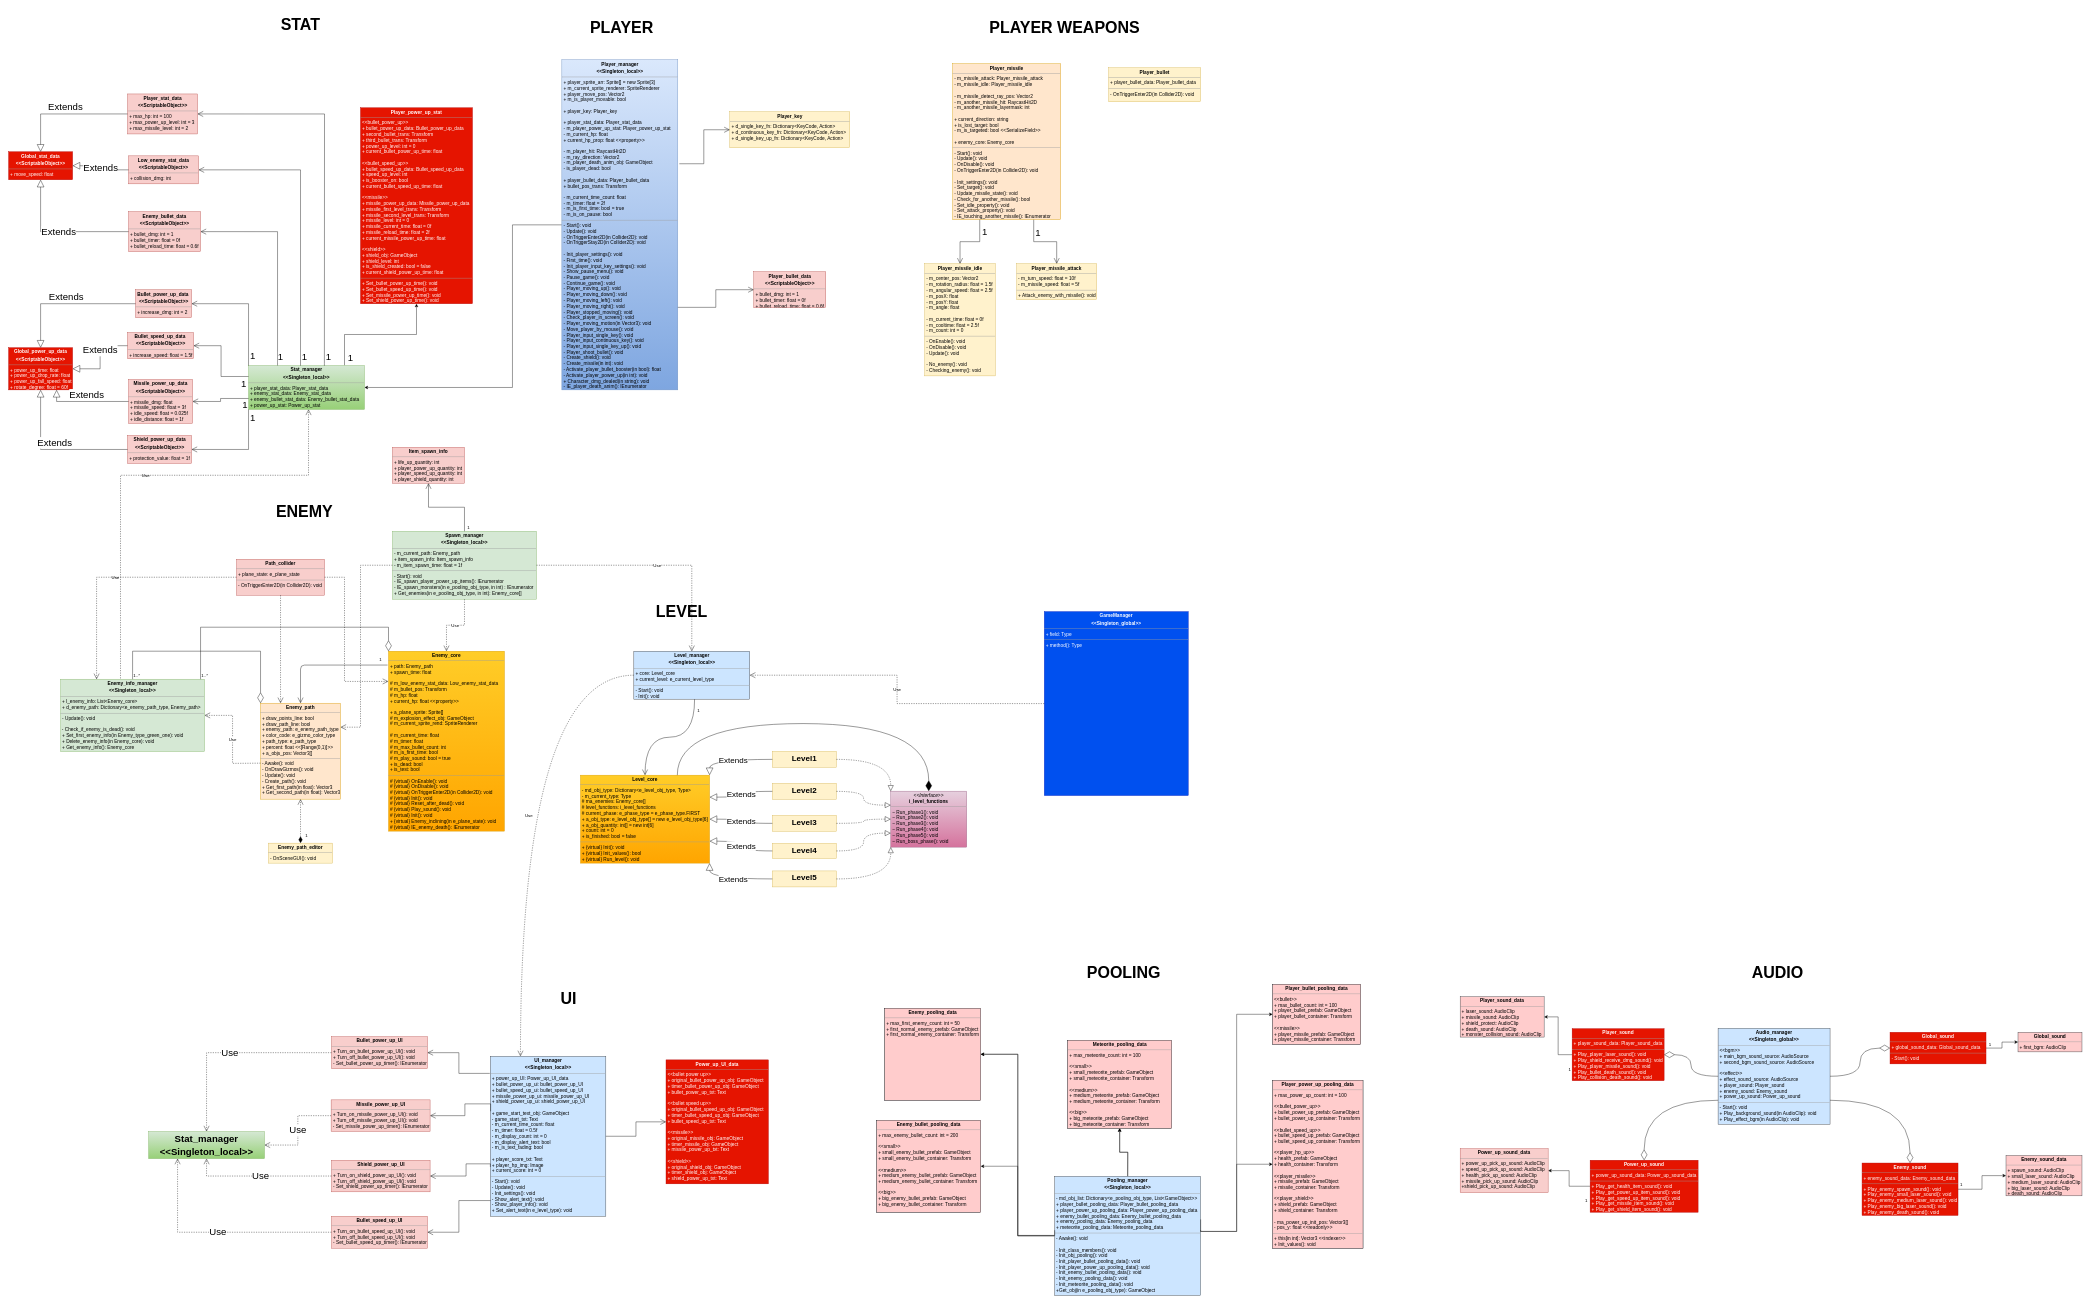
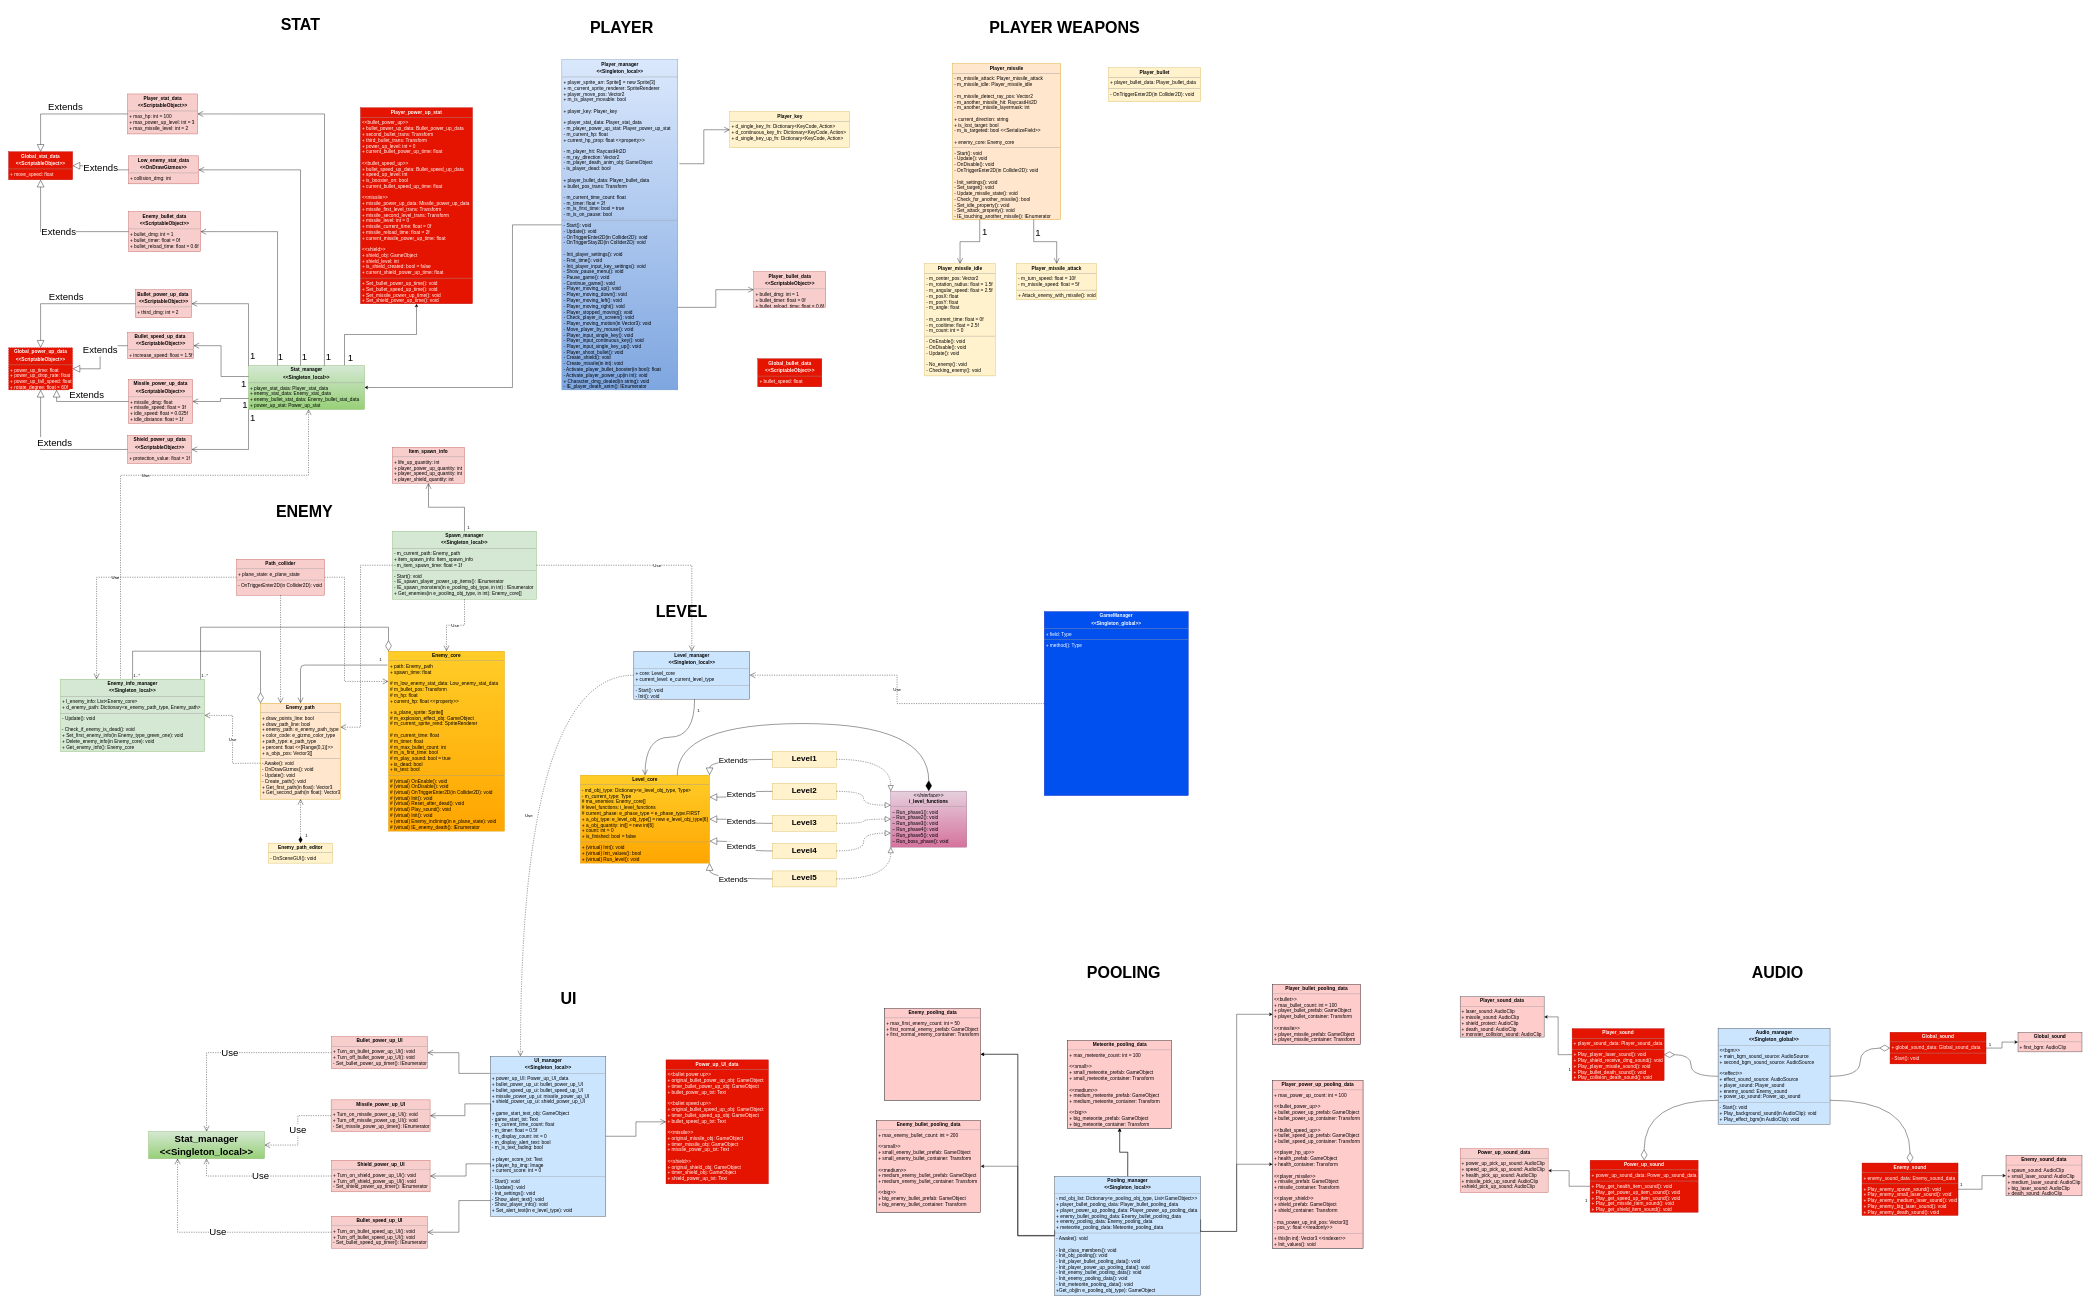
- <mxCell id="106" value="&lt;p style=&quot;margin: 0px ; margin-top: 4px ; text-align: center&quot;&gt;&lt;b&gt;Low_enemy_stat_data&lt;/b&gt;&lt;br&gt;&lt;/p&gt;&lt;p style=&quot;margin: 0px ; margin-top: 4px ; text-align: center&quot;&gt;&lt;b&gt;&amp;lt;&amp;lt;ScriptableObject&amp;gt;&amp;gt;&lt;/b&gt;&lt;/p&gt;&lt;hr size=&quot;1&quot;&gt;&lt;p style=&quot;margin: 0px ; margin-left: 4px&quot;&gt;+ collision_dmg: int&lt;/p&gt;" style="verticalAlign=top;align=left;overflow=fill;fontSize=12;fontFamily=Helvetica;html=1;hachureGap=4;pointerEvents=0;fillColor=#f8cecc;strokeColor=#b85450;" parent="1" vertex="1"><mxGeometry x="320" y="389.25" width="175" height="70" as="geometry" /></mxCell>
+ <mxCell id="106" value="&lt;p style=&quot;margin: 0px ; margin-top: 4px ; text-align: center&quot;&gt;&lt;b&gt;Low_enemy_stat_data&lt;/b&gt;&lt;br&gt;&lt;/p&gt;&lt;p style=&quot;margin: 0px ; margin-top: 4px ; text-align: center&quot;&gt;&lt;b&gt;&amp;lt;&amp;lt;OnDrawGizmos&amp;gt;&amp;gt;&lt;/b&gt;&lt;/p&gt;&lt;hr size=&quot;1&quot;&gt;&lt;p style=&quot;margin: 0px ; margin-left: 4px&quot;&gt;+ collision_dmg: int&lt;/p&gt;" style="verticalAlign=top;align=left;overflow=fill;fontSize=12;fontFamily=Helvetica;html=1;hachureGap=4;pointerEvents=0;fillColor=#f8cecc;strokeColor=#b85450;" parent="1" vertex="1"><mxGeometry x="320" y="389.25" width="175" height="70" as="geometry" /></mxCell>
- <mxCell id="81" value="&lt;p style=&quot;margin: 0px ; margin-top: 4px ; text-align: center&quot;&gt;&lt;b&gt;Bullet_power_up_data&amp;nbsp;&lt;/b&gt;&lt;/p&gt;&lt;p style=&quot;margin: 0px ; margin-top: 4px ; text-align: center&quot;&gt;&lt;b&gt;&amp;lt;&amp;lt;ScriptableObject&amp;gt;&amp;gt;&lt;/b&gt;&lt;br&gt;&lt;/p&gt;&lt;hr size=&quot;1&quot;&gt;&lt;p style=&quot;margin: 0px ; margin-left: 4px&quot;&gt;+&amp;nbsp;increase_dmg: int = 2&lt;/p&gt;" style="verticalAlign=top;align=left;overflow=fill;fontSize=12;fontFamily=Helvetica;html=1;hachureGap=4;pointerEvents=0;fillColor=#f8cecc;strokeColor=#b85450;" parent="1" vertex="1"><mxGeometry x="337.5" y="724" width="140" height="70" as="geometry" /></mxCell>
+ <mxCell id="81" value="&lt;p style=&quot;margin: 0px ; margin-top: 4px ; text-align: center&quot;&gt;&lt;b&gt;Bullet_power_up_data&amp;nbsp;&lt;/b&gt;&lt;/p&gt;&lt;p style=&quot;margin: 0px ; margin-top: 4px ; text-align: center&quot;&gt;&lt;b&gt;&amp;lt;&amp;lt;ScriptableObject&amp;gt;&amp;gt;&lt;/b&gt;&lt;br&gt;&lt;/p&gt;&lt;hr size=&quot;1&quot;&gt;&lt;p style=&quot;margin: 0px ; margin-left: 4px&quot;&gt;+&amp;nbsp;third_dmg: int = 2&lt;/p&gt;" style="verticalAlign=top;align=left;overflow=fill;fontSize=12;fontFamily=Helvetica;html=1;hachureGap=4;pointerEvents=0;fillColor=#f8cecc;strokeColor=#b85450;" parent="1" vertex="1"><mxGeometry x="337.5" y="724" width="140" height="70" as="geometry" /></mxCell>
- <mxCell id="103" value="&lt;p style=&quot;margin: 0px ; margin-top: 4px ; text-align: center&quot;&gt;&lt;b&gt;Global_power_up_data&lt;/b&gt;&lt;br&gt;&lt;/p&gt;&lt;p style=&quot;margin: 0px ; margin-top: 4px ; text-align: center&quot;&gt;&lt;b&gt;&amp;lt;&amp;lt;ScriptableObject&amp;gt;&amp;gt;&lt;/b&gt;&lt;/p&gt;&lt;hr size=&quot;1&quot;&gt;&lt;p style=&quot;margin: 0px ; margin-left: 4px&quot;&gt;+ power_up_time: float&lt;/p&gt;&lt;p style=&quot;margin: 0px ; margin-left: 4px&quot;&gt;+ power_up_drop_rate: float&lt;/p&gt;&lt;p style=&quot;margin: 0px ; margin-left: 4px&quot;&gt;+ power_up_fall_speed: float = 3f&lt;/p&gt;&lt;p style=&quot;margin: 0px ; margin-left: 4px&quot;&gt;+ rotate_degree: float = 60f&lt;/p&gt;" style="verticalAlign=top;align=left;overflow=fill;fontSize=12;fontFamily=Helvetica;html=1;hachureGap=4;pointerEvents=0;fillColor=#e51400;strokeColor=#B20000;fontColor=#ffffff;" parent="1" vertex="1"><mxGeometry x="20" y="869" width="160" height="105.5" as="geometry" /></mxCell>
+ <mxCell id="103" value="&lt;p style=&quot;margin: 0px ; margin-top: 4px ; text-align: center&quot;&gt;&lt;b&gt;Global_power_up_data&lt;/b&gt;&lt;br&gt;&lt;/p&gt;&lt;p style=&quot;margin: 0px ; margin-top: 4px ; text-align: center&quot;&gt;&lt;b&gt;&amp;lt;&amp;lt;ScriptableObject&amp;gt;&amp;gt;&lt;/b&gt;&lt;/p&gt;&lt;hr size=&quot;1&quot;&gt;&lt;p style=&quot;margin: 0px ; margin-left: 4px&quot;&gt;+ power_up_time: float&lt;/p&gt;&lt;p style=&quot;margin: 0px ; margin-left: 4px&quot;&gt;+ power_up_drop_rate: float&lt;/p&gt;&lt;p style=&quot;margin: 0px ; margin-left: 4px&quot;&gt;+ power_up_fall_speed: float = 3f&lt;/p&gt;&lt;p style=&quot;margin: 0px ; margin-left: 4px&quot;&gt;+ rotate_degree: float = 60f&lt;/p&gt;" style="verticalAlign=top;align=left;overflow=fill;fontSize=12;fontFamily=Helvetica;html=1;hachureGap=4;pointerEvents=0;fillColor=#e51400;strokeColor=#B20000;fontColor=#ffffff;dashed=1;" parent="1" vertex="1"><mxGeometry x="20" y="869" width="160" height="105.5" as="geometry" /></mxCell>
+ <mxCell id="126" value="&lt;p style=&quot;margin: 0px ; margin-top: 4px ; text-align: center&quot;&gt;&lt;b&gt;Global_bullet_data&lt;/b&gt;&lt;br&gt;&lt;/p&gt;&lt;p style=&quot;margin: 0px ; margin-top: 4px ; text-align: center&quot;&gt;&lt;b&gt;&amp;lt;&amp;lt;ScriptableObject&amp;gt;&amp;gt;&lt;/b&gt;&lt;/p&gt;&lt;hr size=&quot;1&quot;&gt;&lt;p style=&quot;margin: 0px ; margin-left: 4px&quot;&gt;+ bullet_speed: float&lt;/p&gt;" style="verticalAlign=top;align=left;overflow=fill;fontSize=12;fontFamily=Helvetica;html=1;hachureGap=4;pointerEvents=0;fillColor=#e51400;strokeColor=#B20000;fontColor=#ffffff;" parent="1" vertex="1"><mxGeometry x="1893.5" y="896.75" width="160" height="70" as="geometry" /></mxCell>
